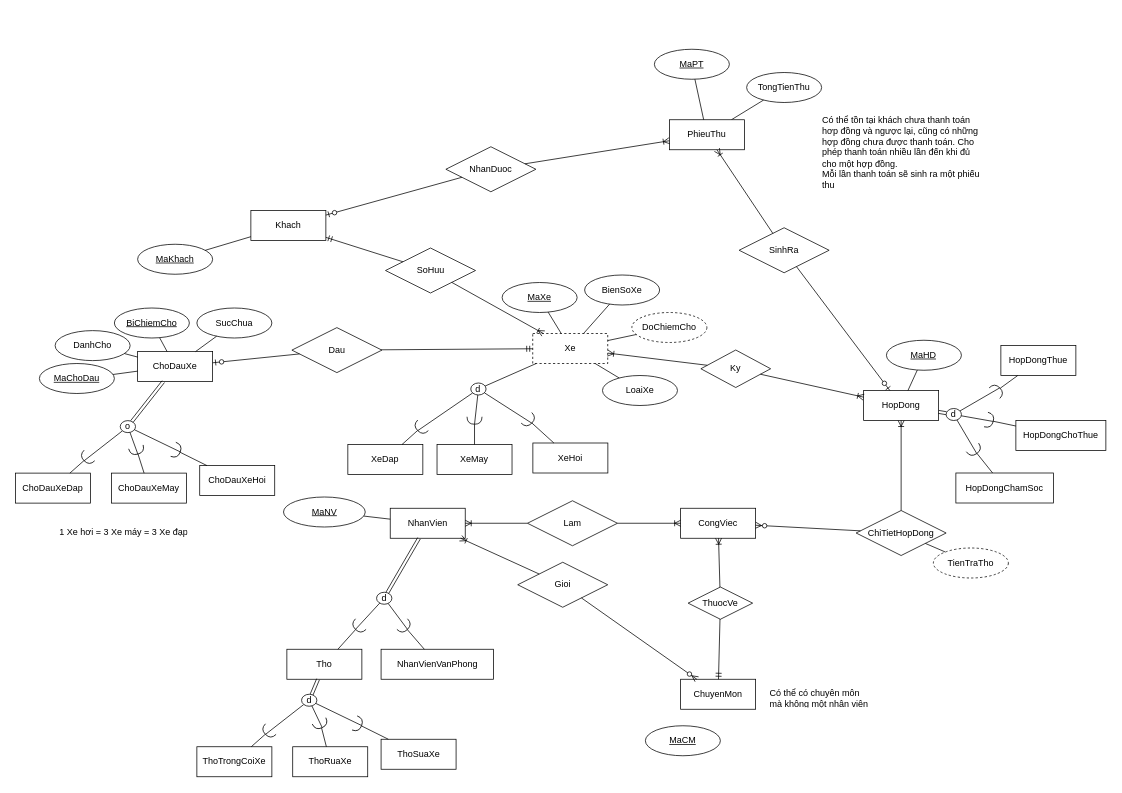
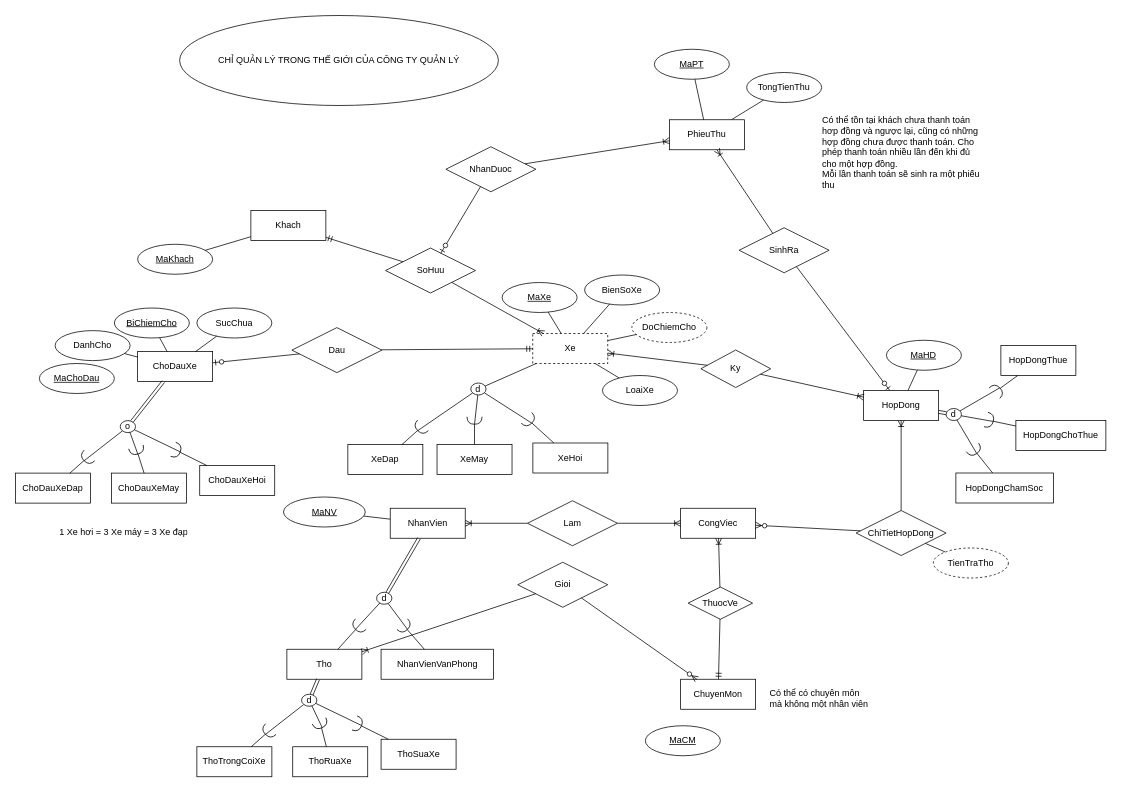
+ <mxCell id="70" value="CHỈ QUẢN LÝ TRONG THẾ GIỚI CỦA CÔNG TY QUẢN LÝ" style="ellipse;whiteSpace=wrap;html=1;align=center;" parent="1" vertex="1"><mxGeometry x="239" y="20" width="425" height="120" as="geometry" /></mxCell>
- <mxCell id="100" value="" style="fontSize=12;html=1;endArrow=ERzeroToOne;endFill=1;rounded=0;" parent="1" source="98" target="5" edge="1"><mxGeometry width="100" height="100" relative="1" as="geometry"><mxPoint x="735" y="267" as="sourcePoint" /><mxPoint x="835" y="167" as="targetPoint" /></mxGeometry></mxCell>
+ <mxCell id="100" value="" style="fontSize=12;html=1;endArrow=ERzeroToOne;endFill=1;rounded=0;" parent="1" source="98" target="67" edge="1"><mxGeometry width="100" height="100" relative="1" as="geometry"><mxPoint x="735" y="267" as="sourcePoint" /><mxPoint x="835" y="167" as="targetPoint" /></mxGeometry></mxCell>
- <mxCell id="105" value="" style="endArrow=none;html=1;rounded=0;" parent="1" source="107" target="104" edge="1"><mxGeometry relative="1" as="geometry"><mxPoint x="910" y="543" as="sourcePoint" /><mxPoint x="1070" y="543" as="targetPoint" /></mxGeometry></mxCell>
- <mxCell id="75" value="" style="fontSize=12;html=1;endArrow=ERoneToMany;rounded=0;" parent="1" source="66" target="15" edge="1"><mxGeometry width="100" height="100" relative="1" as="geometry"><mxPoint x="712.8" y="707" as="sourcePoint" /><mxPoint x="629.8" y="707" as="targetPoint" /></mxGeometry></mxCell>
+ <mxCell id="75" value="" style="fontSize=12;html=1;endArrow=ERoneToMany;rounded=0;" parent="1" source="66" target="2" edge="1"><mxGeometry width="100" height="100" relative="1" as="geometry"><mxPoint x="712.8" y="707" as="sourcePoint" /><mxPoint x="629.8" y="707" as="targetPoint" /></mxGeometry></mxCell>
